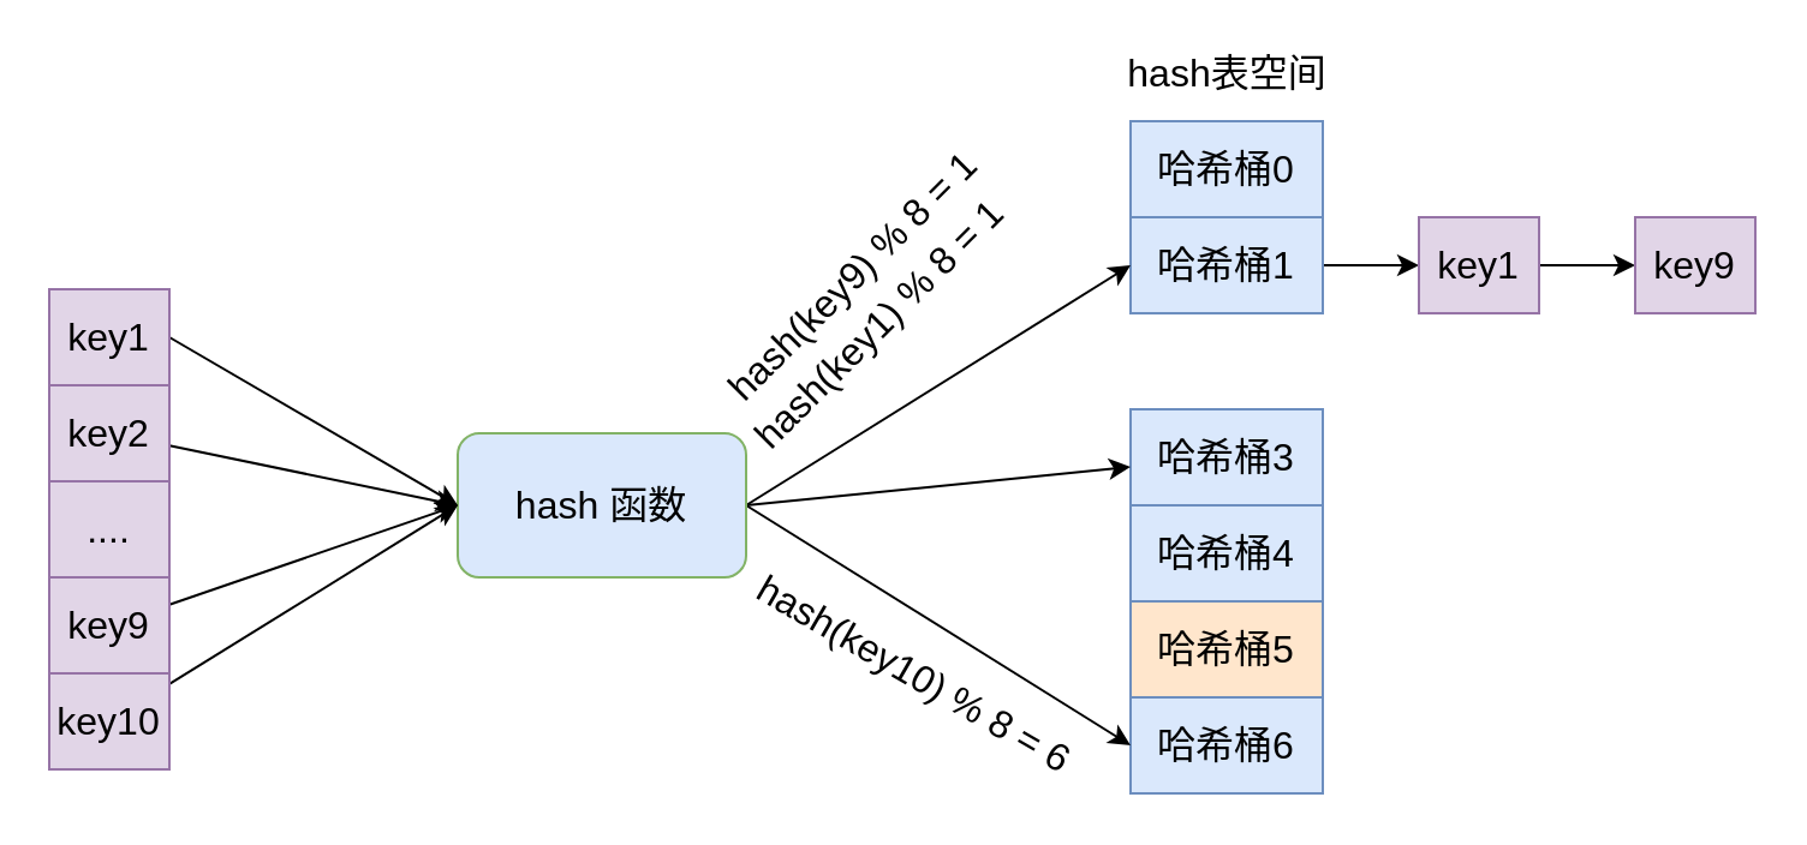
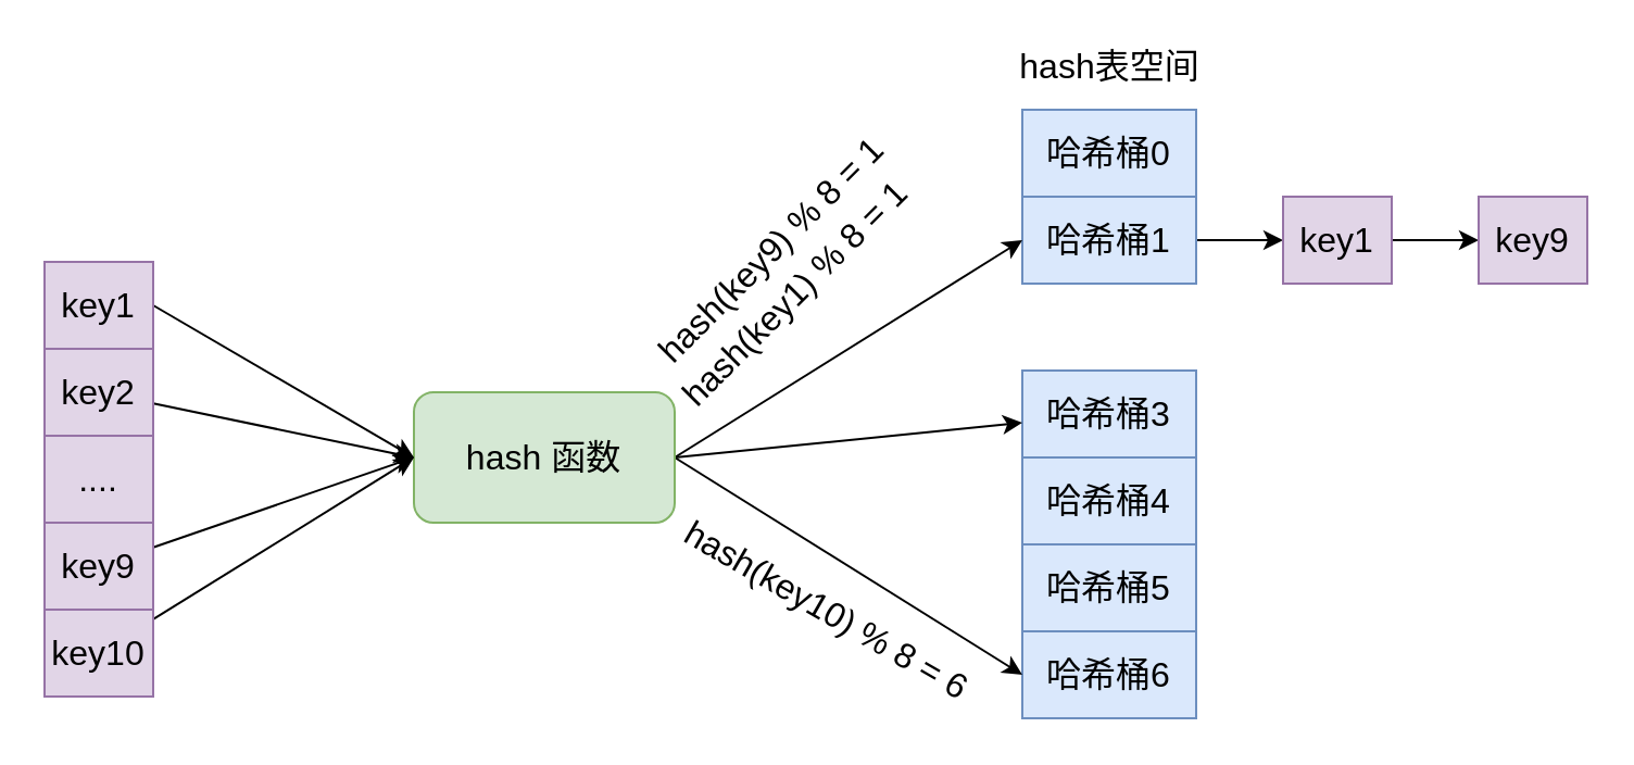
- <mxCell id="13" value="hash 函数" style="rounded=1;whiteSpace=wrap;html=1;fontSize=16;fillColor=#dae8fc;strokeColor=#82b366;" vertex="1" parent="1"><mxGeometry x="190" y="180" width="120" height="60" as="geometry" /></mxCell>
+ <mxCell id="13" value="hash 函数" style="rounded=1;whiteSpace=wrap;html=1;fontSize=16;fillColor=#d5e8d4;strokeColor=#82b366;" vertex="1" parent="1"><mxGeometry x="190" y="180" width="120" height="60" as="geometry" /></mxCell>
- <mxCell id="6" value="哈希桶5" style="rounded=0;whiteSpace=wrap;html=1;fontSize=16;fillColor=#ffe6cc;strokeColor=#6c8ebf;" vertex="1" parent="1"><mxGeometry x="470" y="250" width="80" height="40" as="geometry" /></mxCell>
+ <mxCell id="6" value="哈希桶5" style="rounded=0;whiteSpace=wrap;html=1;fontSize=16;fillColor=#dae8fc;strokeColor=#6c8ebf;" vertex="1" parent="1"><mxGeometry x="470" y="250" width="80" height="40" as="geometry" /></mxCell>
